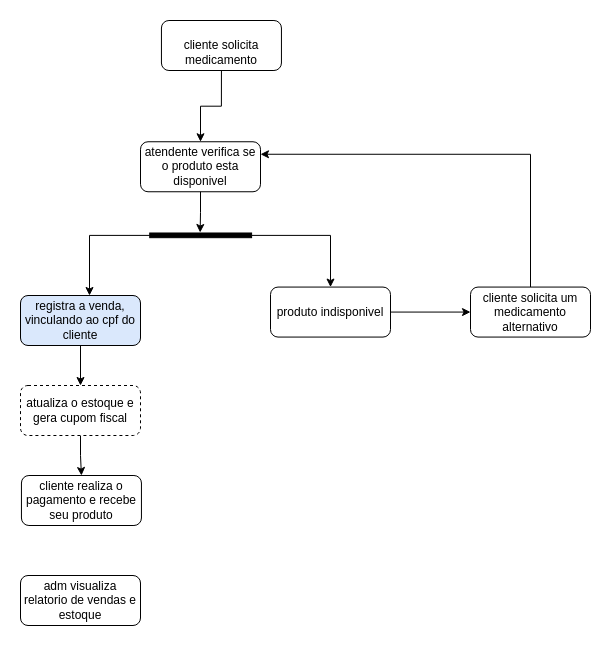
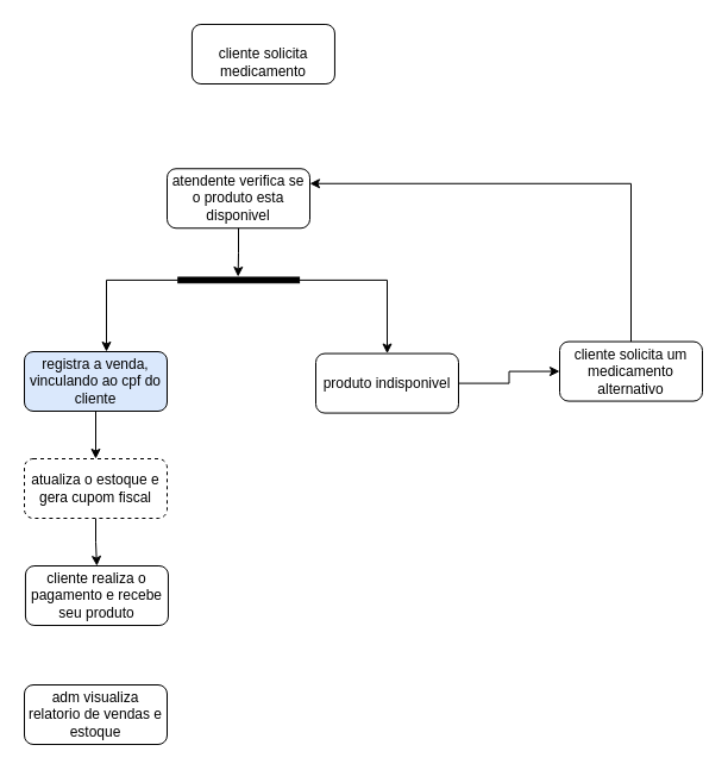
- <mxCell id="2" style="edgeStyle=orthogonalEdgeStyle;rounded=0;orthogonalLoop=1;jettySize=auto;html=1;exitX=0.5;exitY=1;exitDx=0;exitDy=0;entryX=0.5;entryY=0;entryDx=0;entryDy=0;" edge="1" parent="1" source="3" target="6"><mxGeometry relative="1" as="geometry" /></mxCell>
- <mxCell id="15" value="produto indisponivel" style="rounded=1;whiteSpace=wrap;html=1;fontSize=12;glass=0;strokeWidth=1;shadow=0;" vertex="1" parent="1"><mxGeometry x="270" y="286.57" width="120" height="50" as="geometry" /></mxCell>
+ <mxCell id="15" value="produto indisponivel" style="rounded=1;whiteSpace=wrap;html=1;fontSize=12;glass=0;strokeWidth=1;shadow=0;" vertex="1" parent="1"><mxGeometry x="265" y="296.57" width="120" height="50" as="geometry" /></mxCell>
